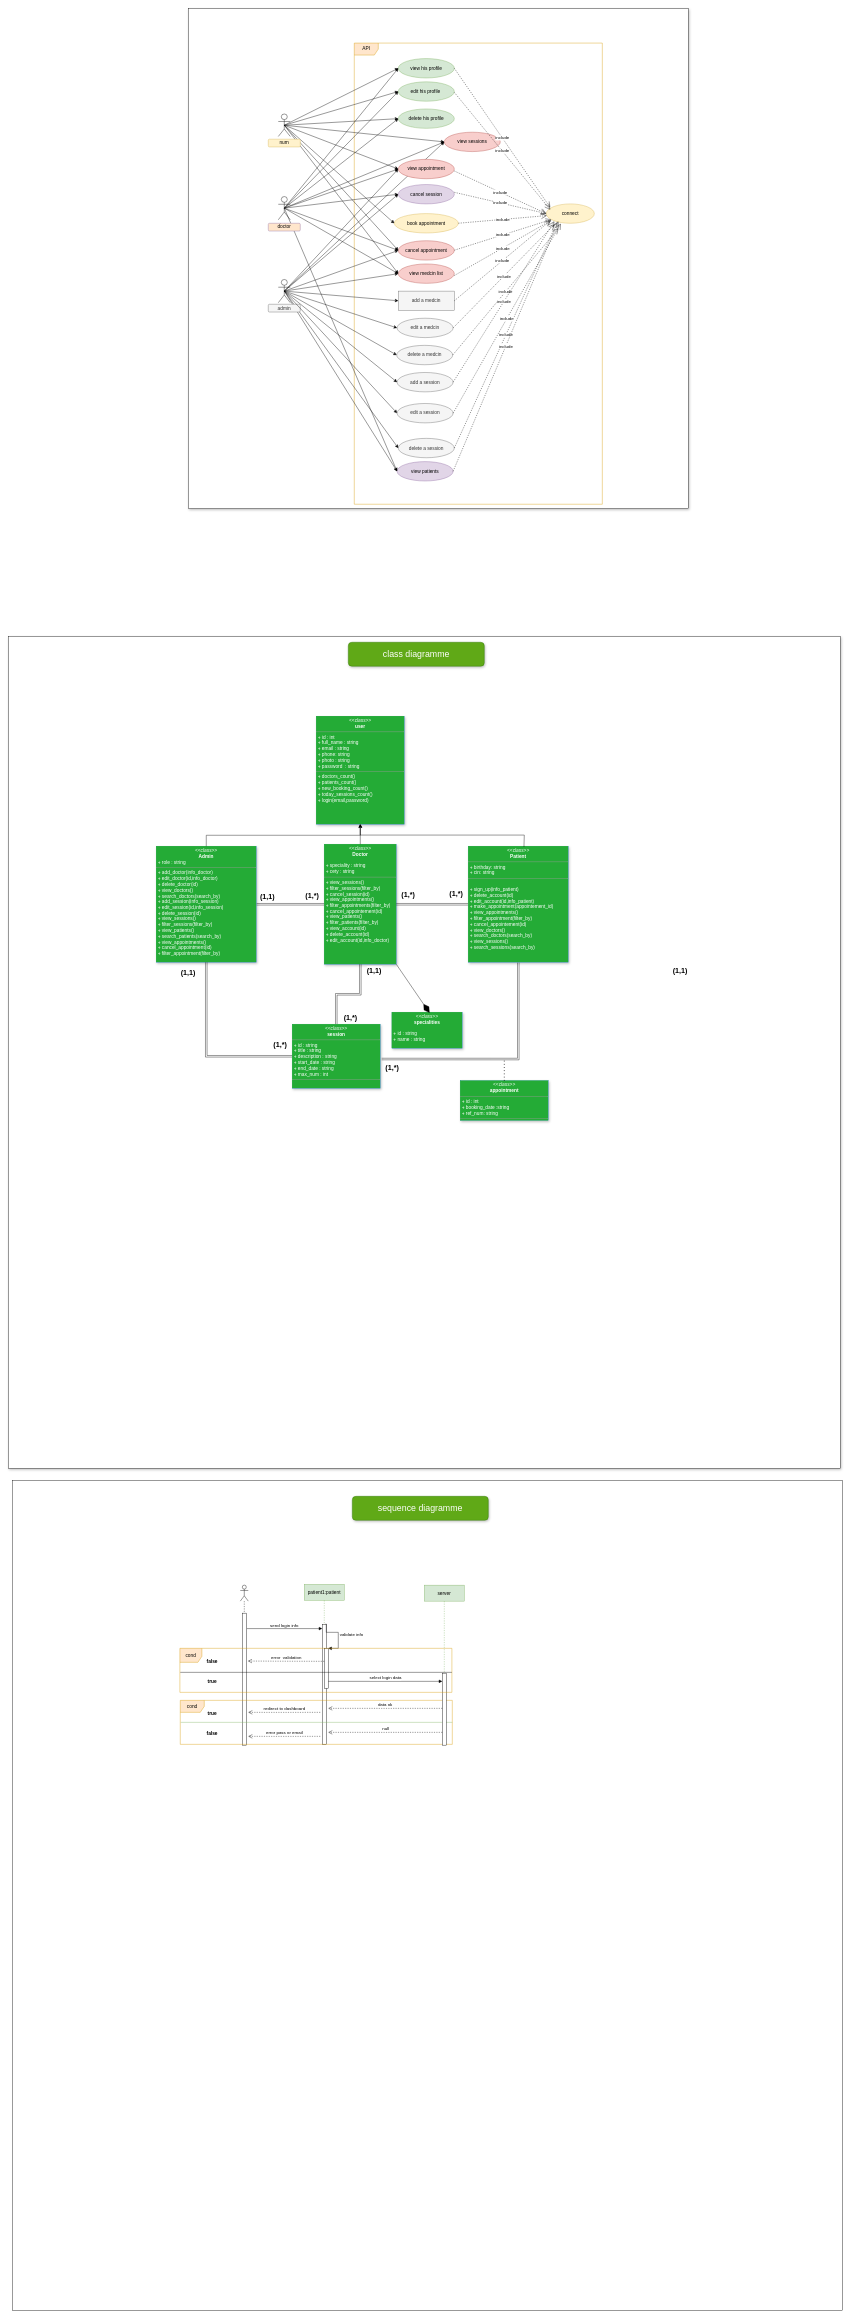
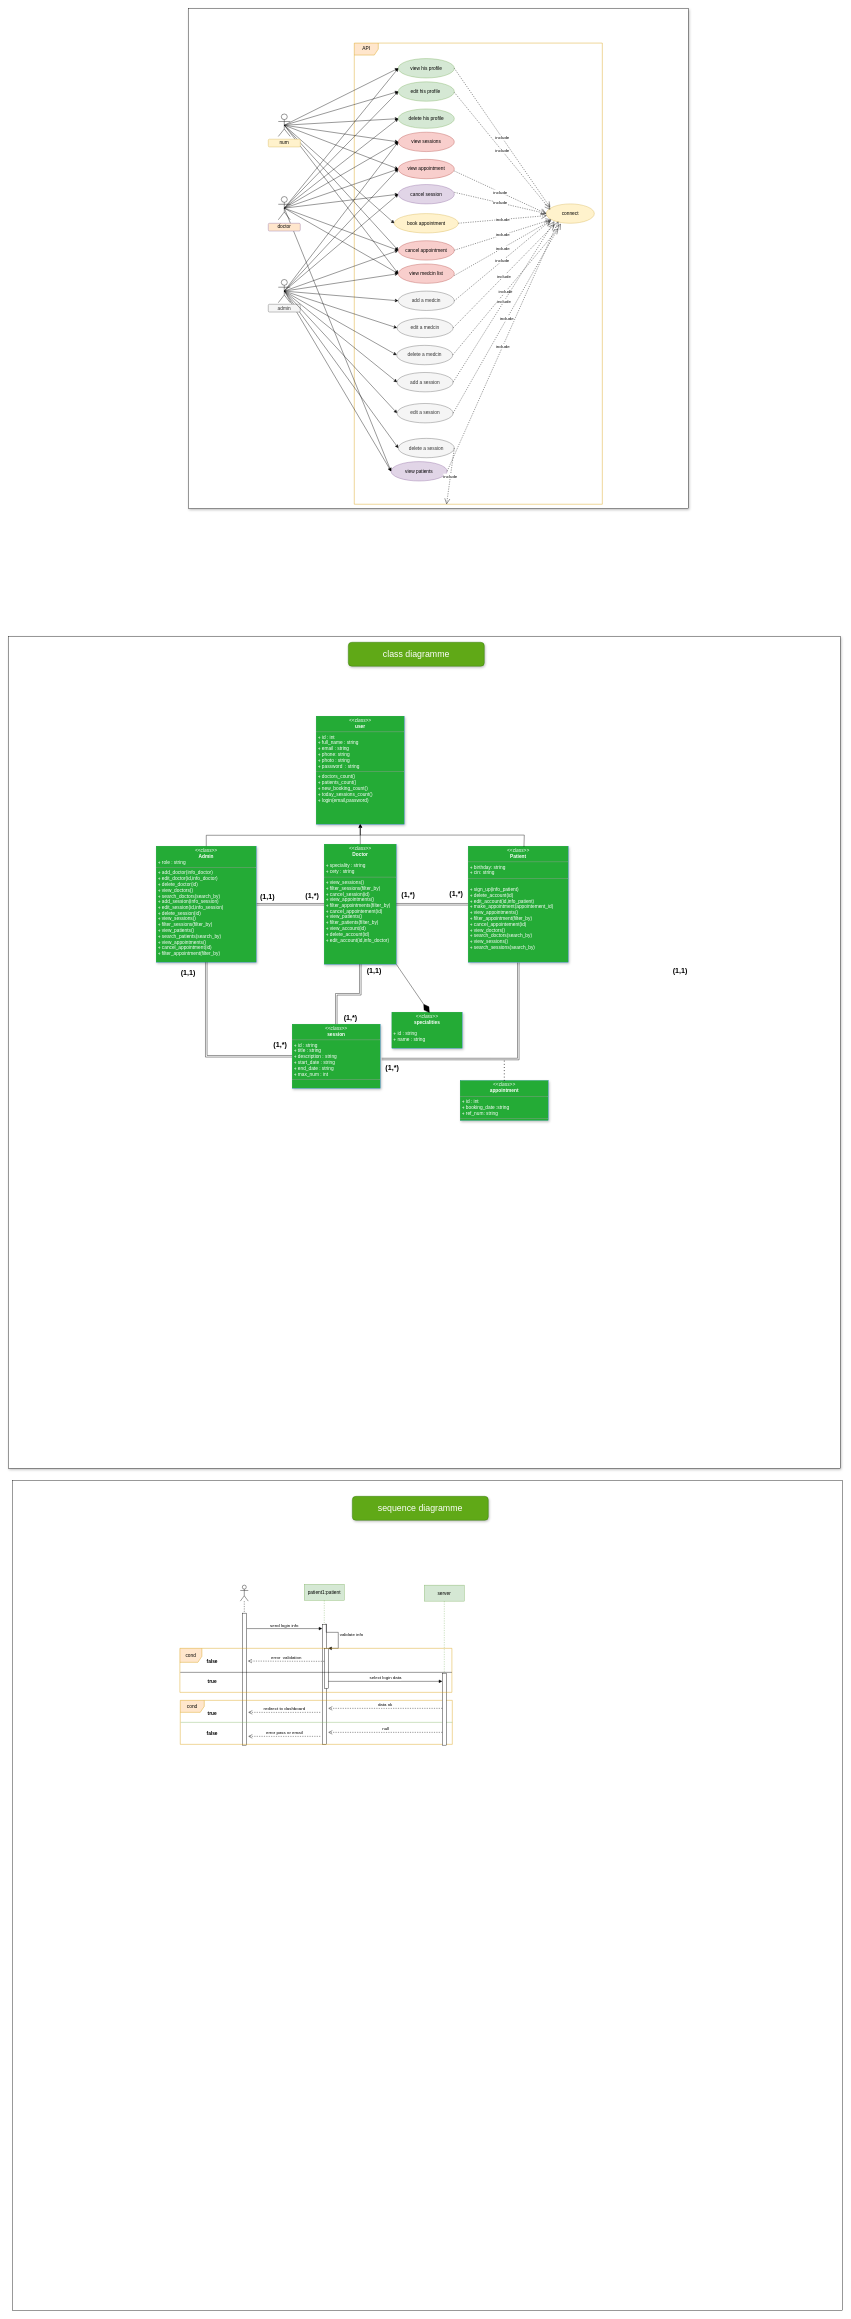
- <mxCell id="30" value="view sessions" style="ellipse;whiteSpace=wrap;html=1;fillColor=#f8cecc;strokeColor=#b85450;" vertex="1" parent="20"><mxGeometry x="440" y="310" width="140" height="48.438" as="geometry" /></mxCell>
+ <mxCell id="30" value="view sessions" style="ellipse;whiteSpace=wrap;html=1;fillColor=#f8cecc;strokeColor=#b85450;" vertex="1" parent="20"><mxGeometry x="325" y="310" width="140" height="48.438" as="geometry" /></mxCell>
- <mxCell id="49" value="add a medcin" style="whiteSpace=wrap;html=1;fillColor=#f5f5f5;fontColor=#333333;strokeColor=#666666;rounded=0;" vertex="1" parent="20"><mxGeometry x="325" y="707.188" width="140" height="48.438" as="geometry" /></mxCell>
+ <mxCell id="49" value="add a medcin" style="ellipse;whiteSpace=wrap;html=1;fillColor=#f5f5f5;fontColor=#333333;strokeColor=#666666;" vertex="1" parent="20"><mxGeometry x="325" y="707.188" width="140" height="48.438" as="geometry" /></mxCell>
- <mxCell id="67" value="include" style="endArrow=open;endSize=12;dashed=1;html=1;rounded=0;entryX=0.224;entryY=0.96;entryDx=0;entryDy=0;entryPerimeter=0;exitX=1;exitY=0.5;exitDx=0;exitDy=0;" edge="1" parent="20" source="51" target="59"><mxGeometry width="160" relative="1" as="geometry"><mxPoint x="465" y="811.086" as="sourcePoint" /><mxPoint x="758" y="542.5" as="targetPoint" /></mxGeometry></mxCell>
+ <mxCell id="67" value="include" style="endArrow=open;endSize=12;dashed=1;html=1;rounded=0;exitX=1;exitY=0.5;exitDx=0;exitDy=0;" edge="1" parent="20" source="51" target="21"><mxGeometry width="160" relative="1" as="geometry"><mxPoint x="465" y="811.086" as="sourcePoint" /><mxPoint x="758" y="542.5" as="targetPoint" /></mxGeometry></mxCell>
- <mxCell id="53" value="view patients" style="ellipse;whiteSpace=wrap;html=1;fillColor=#e1d5e7;strokeColor=#9673a6;" vertex="1" parent="20"><mxGeometry x="322" y="1133.438" width="140" height="48.438" as="geometry" /></mxCell>
+ <mxCell id="53" value="view patients" style="ellipse;whiteSpace=wrap;html=1;fillColor=#e1d5e7;strokeColor=#9673a6;" vertex="1" parent="20"><mxGeometry x="307" y="1133.438" width="140" height="48.438" as="geometry" /></mxCell>
